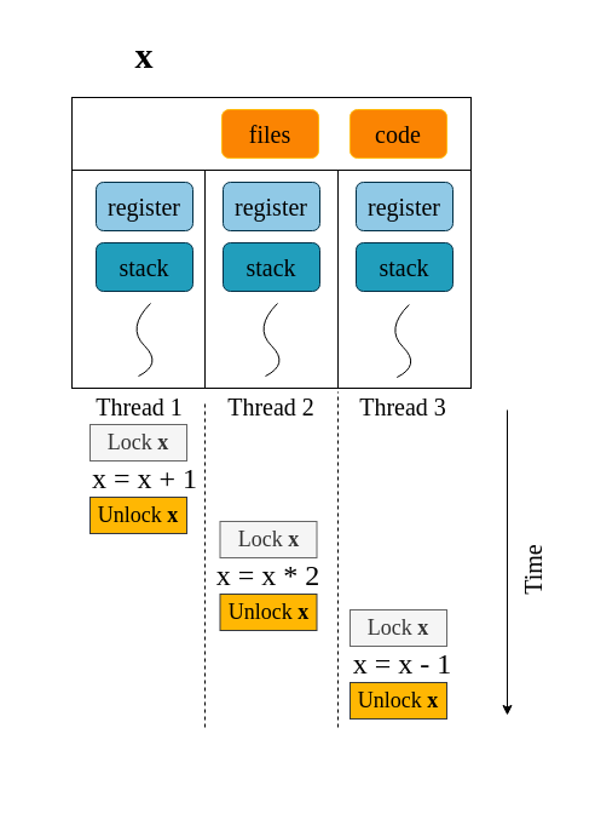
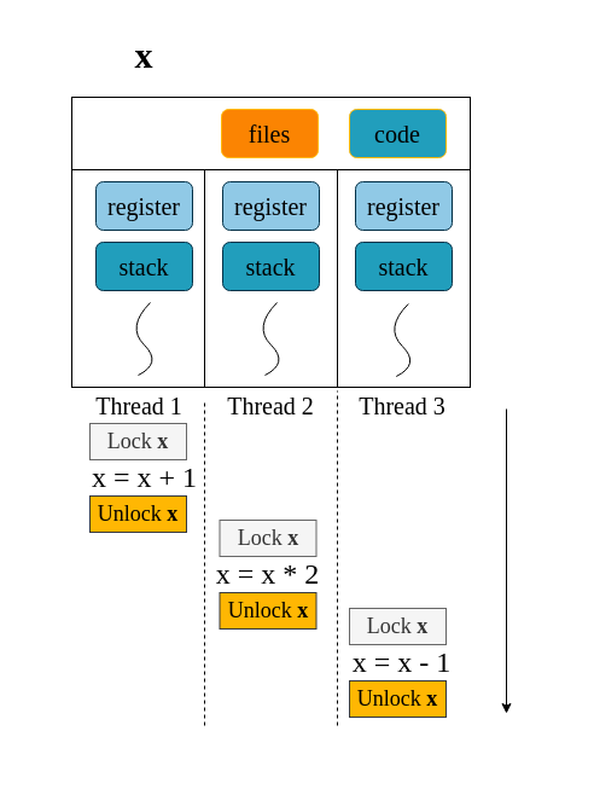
- <mxCell id="9" value="code" style="rounded=1;whiteSpace=wrap;html=1;fillColor=#FB8402;strokeColor=#FFB703;fontSize=20;fontFamily=Times New Roman;" parent="1" vertex="1"><mxGeometry x="289" y="90" width="80" height="40" as="geometry" /></mxCell>
+ <mxCell id="9" value="code" style="rounded=1;whiteSpace=wrap;html=1;fillColor=#219ebc;strokeColor=#FFB703;fontSize=20;fontFamily=Times New Roman;" parent="1" vertex="1"><mxGeometry x="289" y="90" width="80" height="40" as="geometry" /></mxCell>
- <mxCell id="29" value="Time" style="text;html=1;strokeColor=none;fillColor=none;align=center;verticalAlign=middle;whiteSpace=wrap;rounded=0;fontFamily=Times New Roman;fontSize=20;horizontal=0;" parent="1" vertex="1"><mxGeometry x="410" y="440" width="60" height="60" as="geometry" /></mxCell>
